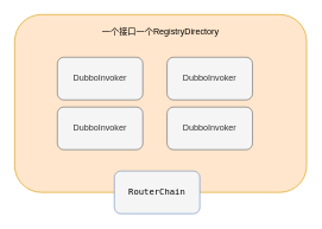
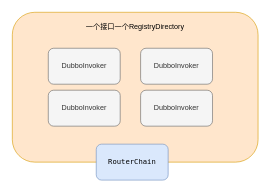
- <mxCell id="4" value="&lt;pre&gt;RouterChain&lt;/pre&gt;" style="rounded=1;whiteSpace=wrap;html=1;fillColor=#f5f5f5;strokeColor=#6c8ebf;" vertex="1" parent="1"><mxGeometry x="160" y="240" width="120" height="60" as="geometry" /></mxCell>
+ <mxCell id="4" value="&lt;pre&gt;RouterChain&lt;/pre&gt;" style="rounded=1;whiteSpace=wrap;html=1;fillColor=#dae8fc;strokeColor=#6c8ebf;" vertex="1" parent="1"><mxGeometry x="160" y="240" width="120" height="60" as="geometry" /></mxCell>
